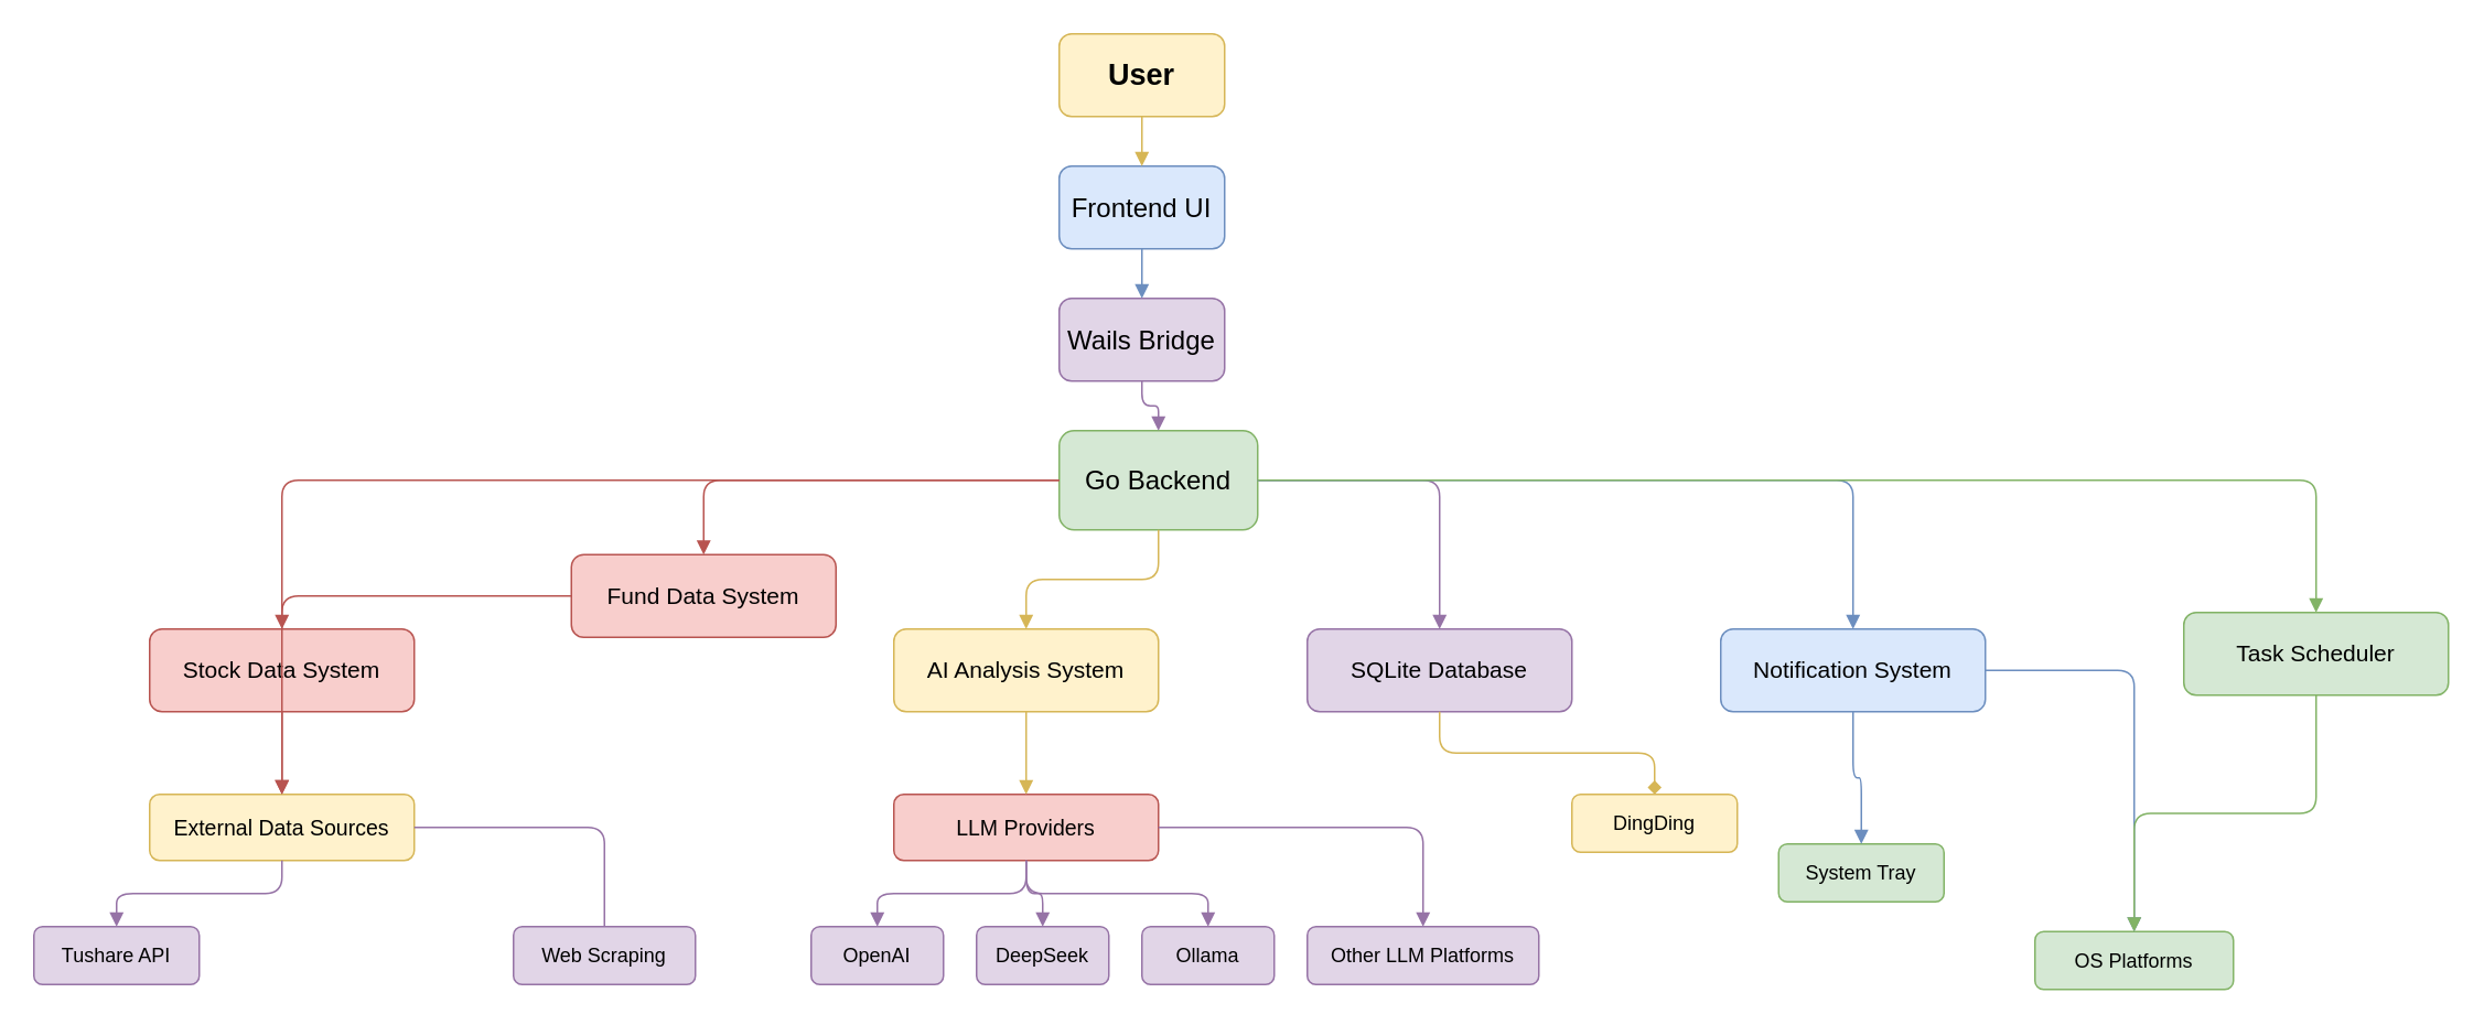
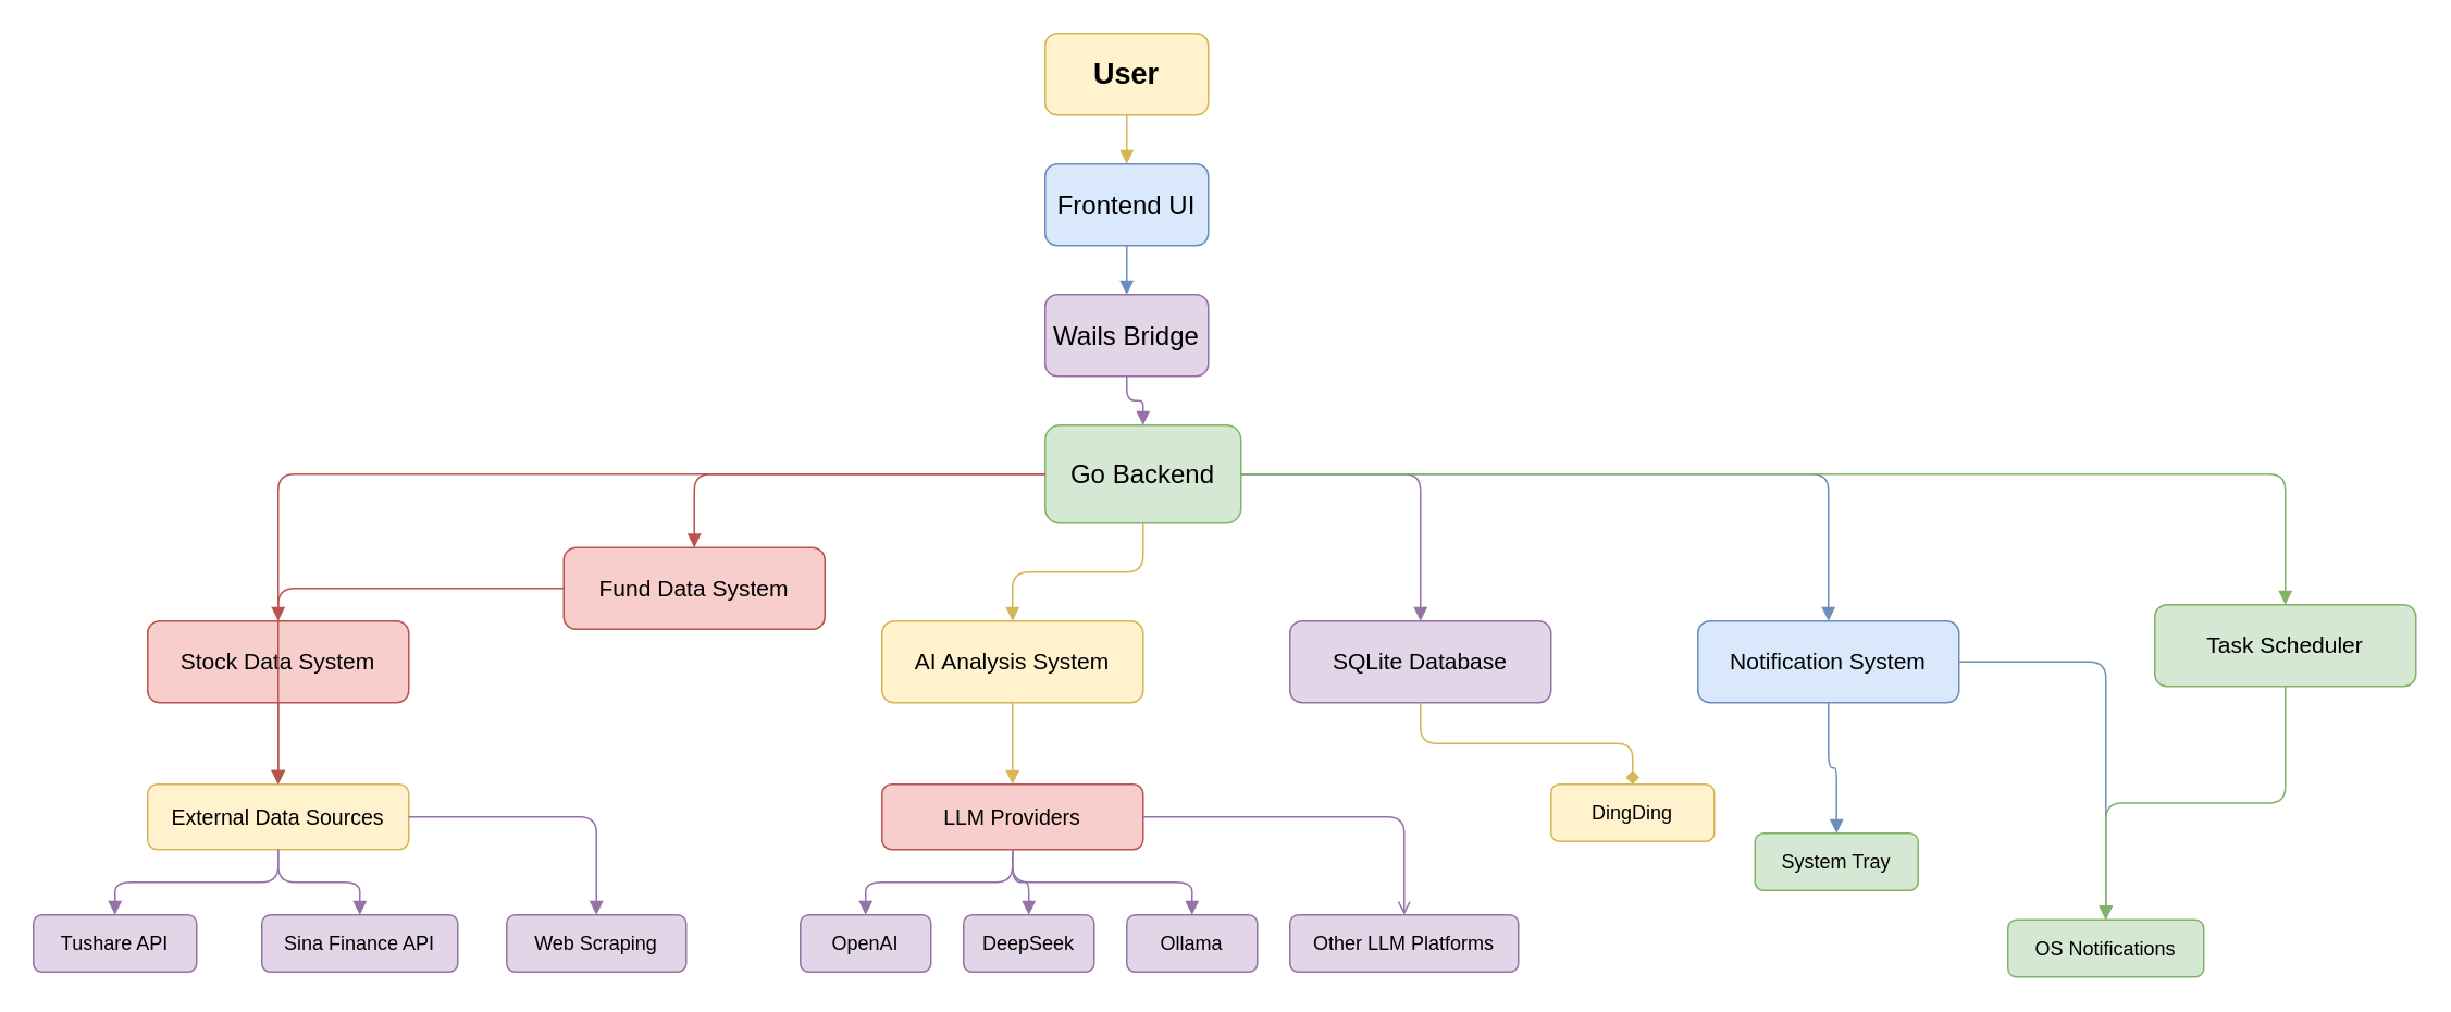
+ <mxCell id="36" style="edgeStyle=orthogonalEdgeStyle;endArrow=block;html=1;strokeColor=#9673a6;" parent="1" source="12" target="14" edge="1"><mxGeometry relative="1" as="geometry" /></mxCell>
- <mxCell id="42" style="edgeStyle=orthogonalEdgeStyle;endArrow=block;html=1;strokeColor=#9673a6;" parent="1" source="16" target="20" edge="1"><mxGeometry relative="1" as="geometry" /></mxCell>
+ <mxCell id="42" style="edgeStyle=orthogonalEdgeStyle;endArrow=open;html=1;strokeColor=#9673a6;" parent="1" source="16" target="20" edge="1"><mxGeometry relative="1" as="geometry" /></mxCell>
- <mxCell id="37" style="edgeStyle=orthogonalEdgeStyle;endArrow=none;html=1;strokeColor=#9673a6;" parent="1" source="12" target="15" edge="1"><mxGeometry relative="1" as="geometry" /></mxCell>
+ <mxCell id="37" style="edgeStyle=orthogonalEdgeStyle;endArrow=block;html=1;strokeColor=#9673a6;" parent="1" source="12" target="15" edge="1"><mxGeometry relative="1" as="geometry" /></mxCell>
+ <mxCell id="14" value="Sina Finance API" style="rounded=1;whiteSpace=wrap;html=1;fillColor=#e1d5e7;strokeColor=#9673a6;fontSize=12;" parent="1" vertex="1"><mxGeometry x="160" y="560" width="120" height="35" as="geometry" /></mxCell>
- <mxCell id="23" value="OS Platforms" style="rounded=1;whiteSpace=wrap;html=1;fillColor=#d5e8d4;strokeColor=#82b366;fontSize=12;" parent="1" vertex="1"><mxGeometry x="1230" y="563" width="120" height="35" as="geometry" /></mxCell>
+ <mxCell id="23" value="OS Notifications" style="rounded=1;whiteSpace=wrap;html=1;fillColor=#d5e8d4;strokeColor=#82b366;fontSize=12;" parent="1" vertex="1"><mxGeometry x="1230" y="563" width="120" height="35" as="geometry" /></mxCell>
